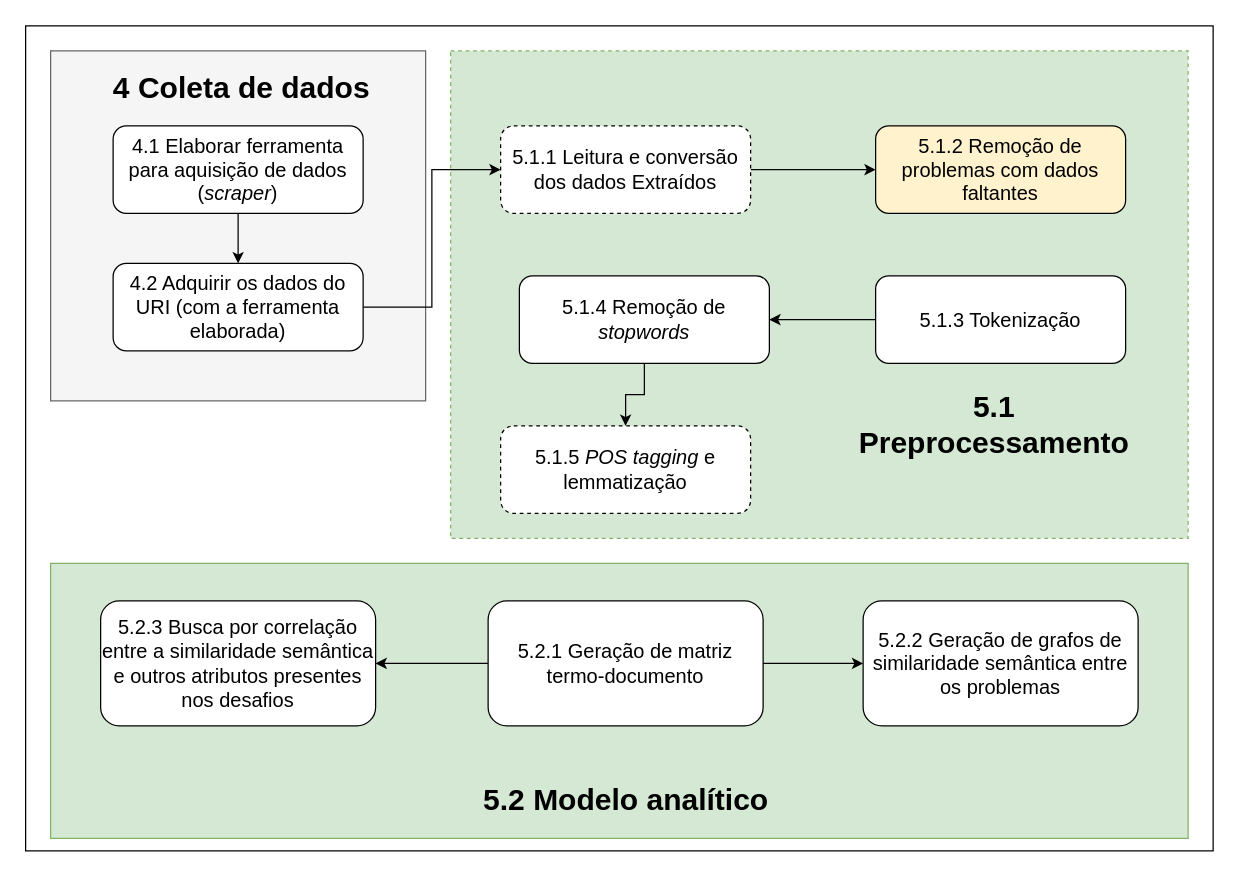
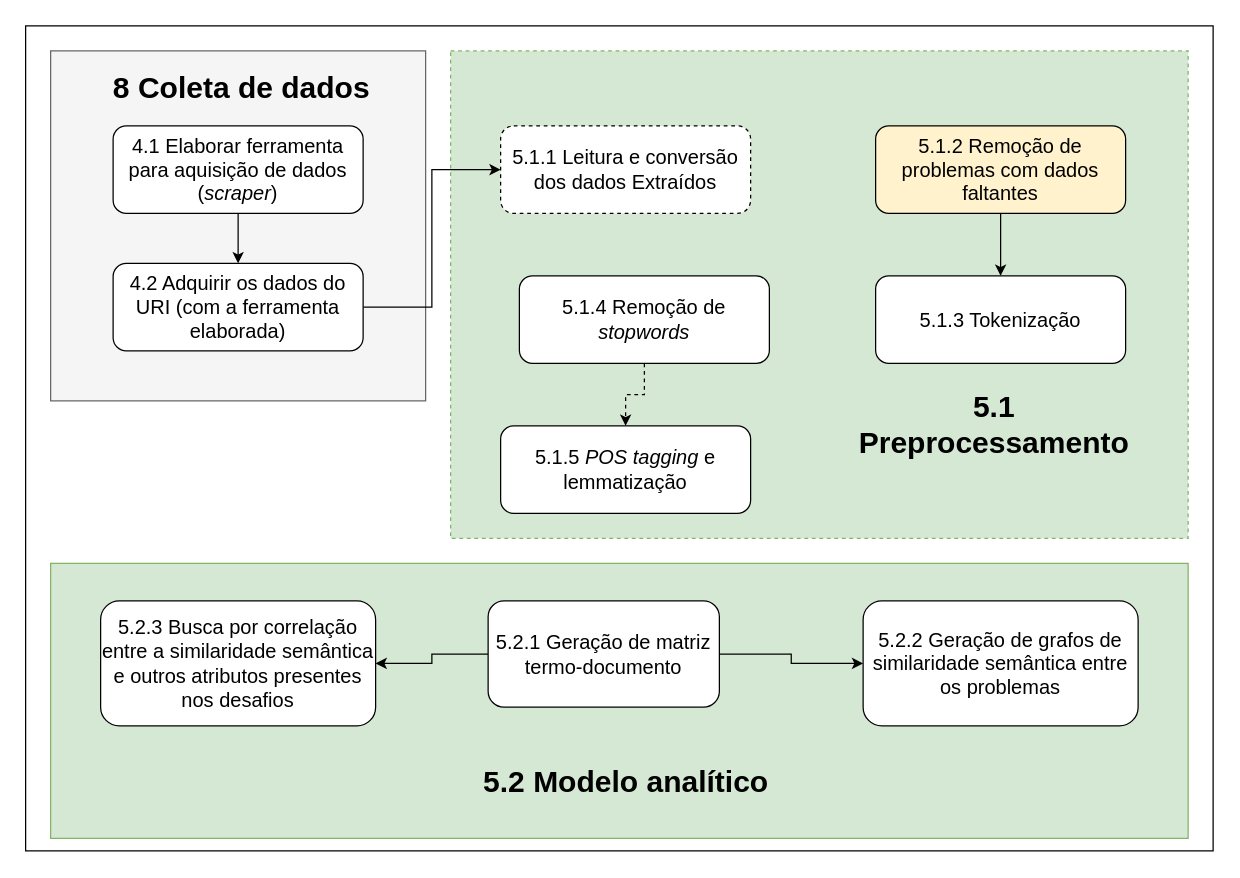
- <mxCell id="19" value="4 Coleta de dados" style="text;html=1;strokeColor=none;fillColor=none;align=center;verticalAlign=middle;whiteSpace=wrap;rounded=0;fontSize=24;fontStyle=1" parent="1" vertex="1"><mxGeometry x="87.5" y="60" width="210" height="20" as="geometry" /></mxCell>
+ <mxCell id="19" value="8 Coleta de dados" style="text;html=1;strokeColor=none;fillColor=none;align=center;verticalAlign=middle;whiteSpace=wrap;rounded=0;fontSize=24;fontStyle=1" parent="1" vertex="1"><mxGeometry x="87.5" y="60" width="210" height="20" as="geometry" /></mxCell>
- <mxCell id="10" style="edgeStyle=orthogonalEdgeStyle;rounded=0;orthogonalLoop=1;jettySize=auto;html=1;exitX=1;exitY=0.5;exitDx=0;exitDy=0;entryX=0;entryY=0.5;entryDx=0;entryDy=0;" parent="1" source="11" target="13" edge="1"><mxGeometry relative="1" as="geometry" /></mxCell>
+ <mxCell id="12" style="edgeStyle=orthogonalEdgeStyle;rounded=0;orthogonalLoop=1;jettySize=auto;html=1;exitX=0.5;exitY=1;exitDx=0;exitDy=0;entryX=0.5;entryY=0;entryDx=0;entryDy=0;" parent="1" source="13" target="15" edge="1"><mxGeometry relative="1" as="geometry" /></mxCell>
- <mxCell id="14" style="edgeStyle=orthogonalEdgeStyle;rounded=0;orthogonalLoop=1;jettySize=auto;html=1;exitX=0;exitY=0.5;exitDx=0;exitDy=0;entryX=1;entryY=0.5;entryDx=0;entryDy=0;" parent="1" source="15" target="17" edge="1"><mxGeometry relative="1" as="geometry" /></mxCell>
- <mxCell id="16" style="edgeStyle=orthogonalEdgeStyle;rounded=0;orthogonalLoop=1;jettySize=auto;html=1;exitX=0.5;exitY=1;exitDx=0;exitDy=0;entryX=0.5;entryY=0;entryDx=0;entryDy=0;" parent="1" source="17" target="18" edge="1"><mxGeometry relative="1" as="geometry" /></mxCell>
+ <mxCell id="16" style="edgeStyle=orthogonalEdgeStyle;rounded=0;orthogonalLoop=1;jettySize=auto;html=1;exitX=0.5;exitY=1;exitDx=0;exitDy=0;entryX=0.5;entryY=0;entryDx=0;entryDy=0;dashed=1;" parent="1" source="17" target="18" edge="1"><mxGeometry relative="1" as="geometry" /></mxCell>
- <mxCell id="18" value="5.1.5 &lt;i&gt;POS tagging&lt;/i&gt; e lemmatização" style="rounded=1;whiteSpace=wrap;html=1;fontSize=16;dashed=1;" parent="1" vertex="1"><mxGeometry x="400" y="340" width="200" height="70" as="geometry" /></mxCell>
+ <mxCell id="18" value="5.1.5 &lt;i&gt;POS tagging&lt;/i&gt; e lemmatização" style="rounded=1;whiteSpace=wrap;html=1;fontSize=16;" parent="1" vertex="1"><mxGeometry x="400" y="340" width="200" height="70" as="geometry" /></mxCell>
- <mxCell id="21" value="5.2.1 Geração de matriz termo-documento" style="rounded=1;whiteSpace=wrap;html=1;fontSize=16;" parent="1" vertex="1"><mxGeometry x="390" y="480" width="220" height="100" as="geometry" /></mxCell>
+ <mxCell id="21" value="5.2.1 Geração de matriz termo-documento" style="rounded=1;whiteSpace=wrap;html=1;fontSize=16;" parent="1" vertex="1"><mxGeometry x="390" y="480" width="185" height="85" as="geometry" /></mxCell>
- <mxCell id="26" value="5.2 Modelo analítico" style="text;html=1;strokeColor=none;fillColor=none;align=center;verticalAlign=middle;whiteSpace=wrap;rounded=0;fontSize=24;fontStyle=1" parent="1" vertex="1"><mxGeometry x="362.5" y="620" width="275" height="40" as="geometry" /></mxCell>
+ <mxCell id="26" value="5.2 Modelo analítico" style="text;html=1;strokeColor=none;fillColor=none;align=center;verticalAlign=middle;whiteSpace=wrap;rounded=0;fontSize=24;fontStyle=1" parent="1" vertex="1"><mxGeometry x="362.5" y="605" width="275" height="40" as="geometry" /></mxCell>
